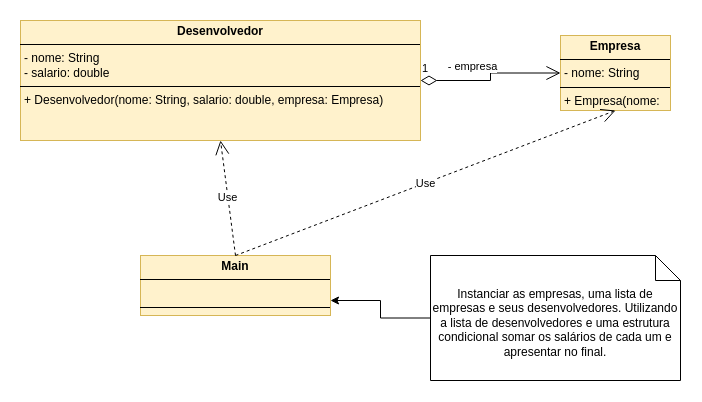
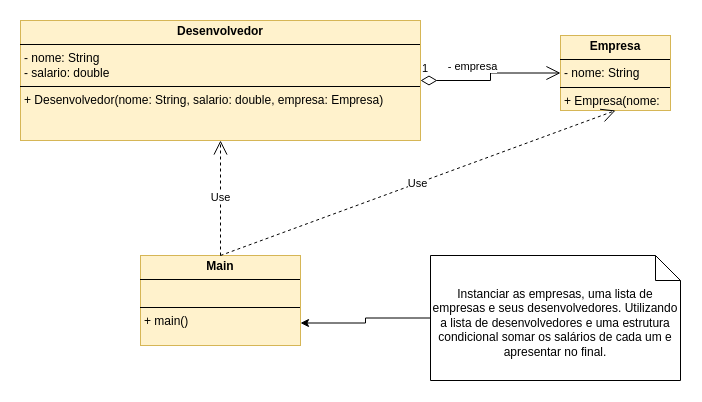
- <mxCell id="6" value="&lt;p style=&quot;margin:0px;margin-top:4px;text-align:center;&quot;&gt;&lt;b&gt;Main&lt;/b&gt;&lt;/p&gt;&lt;hr size=&quot;1&quot; style=&quot;border-style:solid;&quot;&gt;&lt;p style=&quot;margin:0px;margin-left:4px;&quot;&gt;&lt;br&gt;&lt;/p&gt;&lt;hr size=&quot;1&quot; style=&quot;border-style:solid;&quot;&gt;&lt;p style=&quot;margin:0px;margin-left:4px;&quot;&gt;+ main()&lt;br&gt;&lt;/p&gt;" style="verticalAlign=top;align=left;overflow=fill;html=1;whiteSpace=wrap;fillColor=#fff2cc;strokeColor=#d6b656;" vertex="1" parent="1"><mxGeometry x="140" y="255" width="190" height="60" as="geometry" /></mxCell>
+ <mxCell id="6" value="&lt;p style=&quot;margin:0px;margin-top:4px;text-align:center;&quot;&gt;&lt;b&gt;Main&lt;/b&gt;&lt;/p&gt;&lt;hr size=&quot;1&quot; style=&quot;border-style:solid;&quot;&gt;&lt;p style=&quot;margin:0px;margin-left:4px;&quot;&gt;&lt;br&gt;&lt;/p&gt;&lt;hr size=&quot;1&quot; style=&quot;border-style:solid;&quot;&gt;&lt;p style=&quot;margin:0px;margin-left:4px;&quot;&gt;+ main()&lt;br&gt;&lt;/p&gt;" style="verticalAlign=top;align=left;overflow=fill;html=1;whiteSpace=wrap;fillColor=#fff2cc;strokeColor=#d6b656;" vertex="1" parent="1"><mxGeometry x="140" y="255" width="160" height="90" as="geometry" /></mxCell>
